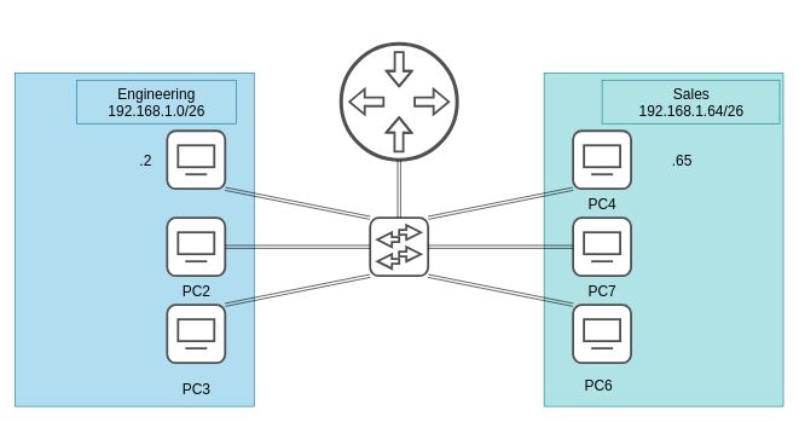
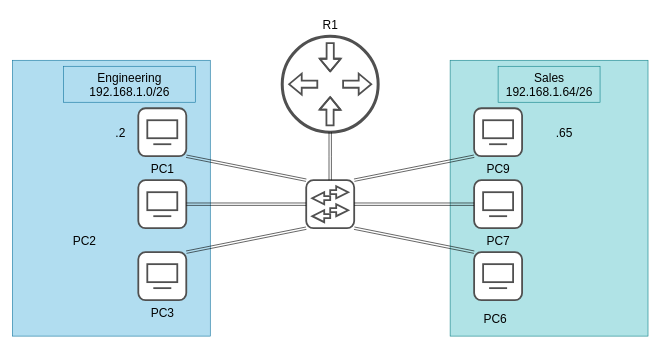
+ <mxCell id="22" value="&lt;font style=&quot;font-size: 20px;&quot;&gt;R1&lt;/font&gt;" style="text;html=1;align=center;verticalAlign=middle;resizable=0;points=[];autosize=1;strokeColor=none;fillColor=none;" vertex="1" parent="1"><mxGeometry x="525" width="50" height="40" as="geometry" y="20" /></mxCell>
- <mxCell id="3" value="&lt;div&gt;Sales&lt;br&gt;&lt;/div&gt;&lt;div&gt;192.168.1.64/26&lt;br&gt;&lt;/div&gt;" style="text;html=1;align=center;verticalAlign=middle;resizable=0;points=[];autosize=1;strokeColor=#0e8088;fillColor=#b0e3e6;fontSize=20;" vertex="1" parent="1"><mxGeometry x="830" y="110" width="245" height="60" as="geometry" /></mxCell>
+ <mxCell id="3" value="&lt;div&gt;Sales&lt;br&gt;&lt;/div&gt;&lt;div&gt;192.168.1.64/26&lt;br&gt;&lt;/div&gt;" style="text;html=1;align=center;verticalAlign=middle;resizable=0;points=[];autosize=1;strokeColor=#0e8088;fillColor=#b0e3e6;fontSize=20;" vertex="1" parent="1"><mxGeometry x="830" y="110" width="170" height="60" as="geometry" /></mxCell>
+ <mxCell id="51" value="PC1" style="text;html=1;align=center;verticalAlign=middle;resizable=0;points=[];autosize=1;strokeColor=none;fillColor=none;fontSize=20;" vertex="1" parent="1"><mxGeometry x="240" y="260" width="60" height="40" as="geometry" /></mxCell>
- <mxCell id="54" value="PC4" style="text;html=1;align=center;verticalAlign=middle;resizable=0;points=[];autosize=1;strokeColor=none;fillColor=none;fontSize=20;" vertex="1" parent="1"><mxGeometry x="800" y="260" width="60" height="40" as="geometry" /></mxCell>
+ <mxCell id="54" value="PC9" style="text;html=1;align=center;verticalAlign=middle;resizable=0;points=[];autosize=1;strokeColor=none;fillColor=none;fontSize=20;" vertex="1" parent="1"><mxGeometry x="800" y="260" width="60" height="40" as="geometry" /></mxCell>
- <mxCell id="52" value="PC2" style="text;html=1;align=center;verticalAlign=middle;resizable=0;points=[];autosize=1;strokeColor=none;fillColor=none;fontSize=20;" vertex="1" parent="1"><mxGeometry x="240" y="380" width="60" height="40" as="geometry" /></mxCell>
+ <mxCell id="52" value="PC2" style="text;html=1;align=center;verticalAlign=middle;resizable=0;points=[];autosize=1;strokeColor=none;fillColor=none;fontSize=20;" vertex="1" parent="1"><mxGeometry x="110" y="380" width="60" height="40" as="geometry" /></mxCell>
- <mxCell id="53" value="PC3" style="text;html=1;align=center;verticalAlign=middle;resizable=0;points=[];autosize=1;strokeColor=none;fillColor=none;fontSize=20;" vertex="1" parent="1"><mxGeometry x="240" y="515" width="60" height="40" as="geometry" /></mxCell>
+ <mxCell id="53" value="PC3" style="text;html=1;align=center;verticalAlign=middle;resizable=0;points=[];autosize=1;strokeColor=none;fillColor=none;fontSize=20;" vertex="1" parent="1"><mxGeometry x="240" y="500" width="60" height="40" as="geometry" /></mxCell>
